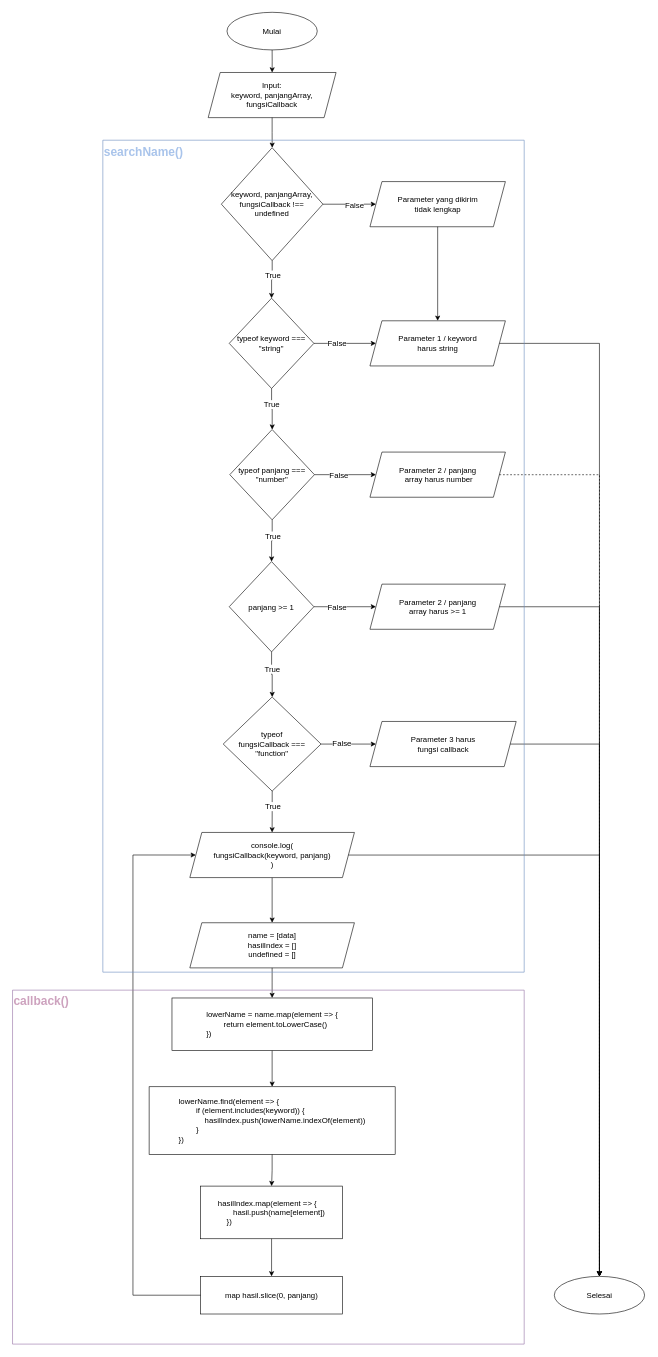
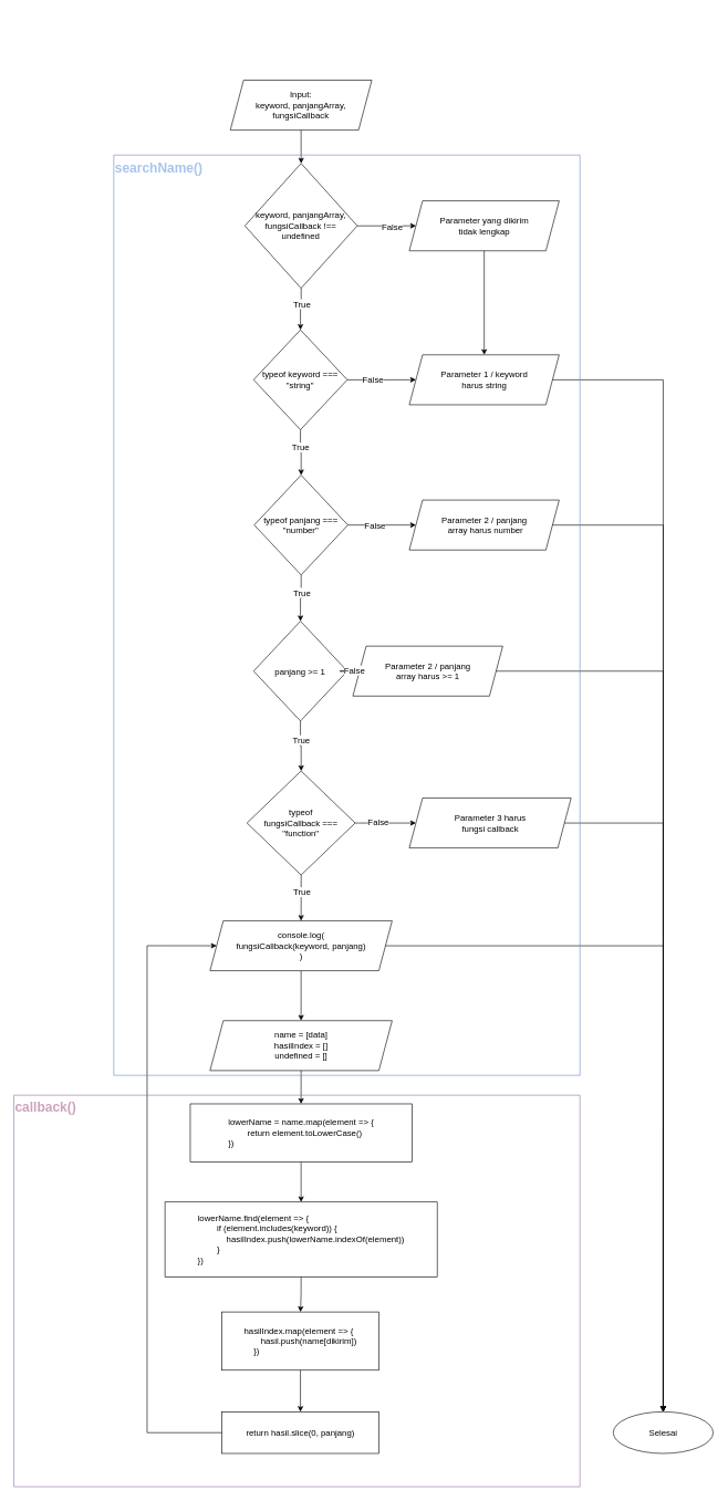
- <mxCell id="3" value="&lt;font style=&quot;font-size: 13px;&quot;&gt;Mulai&lt;/font&gt;" style="ellipse;whiteSpace=wrap;html=1;" parent="2" vertex="1"><mxGeometry x="357.458" width="150.509" height="62.712" as="geometry" /></mxCell>
- <mxCell id="5" style="edgeStyle=orthogonalEdgeStyle;rounded=0;orthogonalLoop=1;jettySize=auto;html=1;fontSize=13;" edge="1" parent="2" source="3" target="4"><mxGeometry relative="1" as="geometry" /></mxCell>
- <mxCell id="52" style="edgeStyle=orthogonalEdgeStyle;rounded=0;orthogonalLoop=1;jettySize=auto;html=1;fontSize=13;fontColor=#000000;endArrow=classic;endFill=1;strokeWidth=1;dashed=1;" edge="1" parent="2" source="26" target="49"><mxGeometry relative="1" as="geometry"><mxPoint x="953.221" y="770.729" as="targetPoint" /></mxGeometry></mxCell>
+ <mxCell id="52" style="edgeStyle=orthogonalEdgeStyle;rounded=0;orthogonalLoop=1;jettySize=auto;html=1;fontSize=13;fontColor=#000000;endArrow=classic;endFill=1;strokeWidth=1;" edge="1" parent="2" source="26" target="49"><mxGeometry relative="1" as="geometry"><mxPoint x="953.221" y="770.729" as="targetPoint" /></mxGeometry></mxCell>
- <mxCell id="29" value="&lt;span style=&quot;font-size: 13px;&quot;&gt;Parameter 2 / panjang &lt;br&gt;array harus &amp;gt;= 1&lt;/span&gt;" style="shape=parallelogram;perimeter=parallelogramPerimeter;whiteSpace=wrap;html=1;fixedSize=1;" vertex="1" parent="2"><mxGeometry x="595.763" y="953.22" width="225.763" height="75.254" as="geometry" /></mxCell>
+ <mxCell id="29" value="&lt;span style=&quot;font-size: 13px;&quot;&gt;Parameter 2 / panjang &lt;br&gt;array harus &amp;gt;= 1&lt;/span&gt;" style="shape=parallelogram;perimeter=parallelogramPerimeter;whiteSpace=wrap;html=1;fixedSize=1;" vertex="1" parent="2"><mxGeometry x="510.763" y="953.22" width="225.763" height="75.254" as="geometry" /></mxCell>
- <mxCell id="44" value="&lt;div style=&quot;text-align: justify;&quot;&gt;&lt;div&gt;hasilIndex.map(element =&amp;gt; {&lt;/div&gt;&lt;div&gt;&amp;nbsp; &amp;nbsp; &amp;nbsp; &amp;nbsp;&lt;span style=&quot;background-color: initial;&quot;&gt;hasil.push(name[element])&lt;/span&gt;&lt;/div&gt;&lt;div&gt;&amp;nbsp; &amp;nbsp; })&lt;/div&gt;&lt;/div&gt;" style="rounded=0;whiteSpace=wrap;html=1;fontSize=13;fontColor=#000000;fillColor=none;" vertex="1" parent="2"><mxGeometry x="313.56" y="1956.61" width="236.411" height="87.797" as="geometry" /></mxCell>
+ <mxCell id="44" value="&lt;div style=&quot;text-align: justify;&quot;&gt;&lt;div&gt;hasilIndex.map(element =&amp;gt; {&lt;/div&gt;&lt;div&gt;&amp;nbsp; &amp;nbsp; &amp;nbsp; &amp;nbsp;&lt;span style=&quot;background-color: initial;&quot;&gt;hasil.push(name[dikirim])&lt;/span&gt;&lt;/div&gt;&lt;div&gt;&amp;nbsp; &amp;nbsp; })&lt;/div&gt;&lt;/div&gt;" style="rounded=0;whiteSpace=wrap;html=1;fontSize=13;fontColor=#000000;fillColor=none;" vertex="1" parent="2"><mxGeometry x="313.56" y="1956.61" width="236.411" height="87.797" as="geometry" /></mxCell>
- <mxCell id="47" value="&lt;div style=&quot;text-align: justify;&quot;&gt;map hasil.slice(0, panjang)&lt;br&gt;&lt;/div&gt;" style="rounded=0;whiteSpace=wrap;html=1;fontSize=13;fontColor=#000000;fillColor=none;" vertex="1" parent="2"><mxGeometry x="313.56" y="2107.119" width="236.411" height="62.712" as="geometry" /></mxCell>
+ <mxCell id="47" value="&lt;div style=&quot;text-align: justify;&quot;&gt;return hasil.slice(0, panjang)&lt;br&gt;&lt;/div&gt;" style="rounded=0;whiteSpace=wrap;html=1;fontSize=13;fontColor=#000000;fillColor=none;" vertex="1" parent="2"><mxGeometry x="313.56" y="2107.119" width="236.411" height="62.712" as="geometry" /></mxCell>
